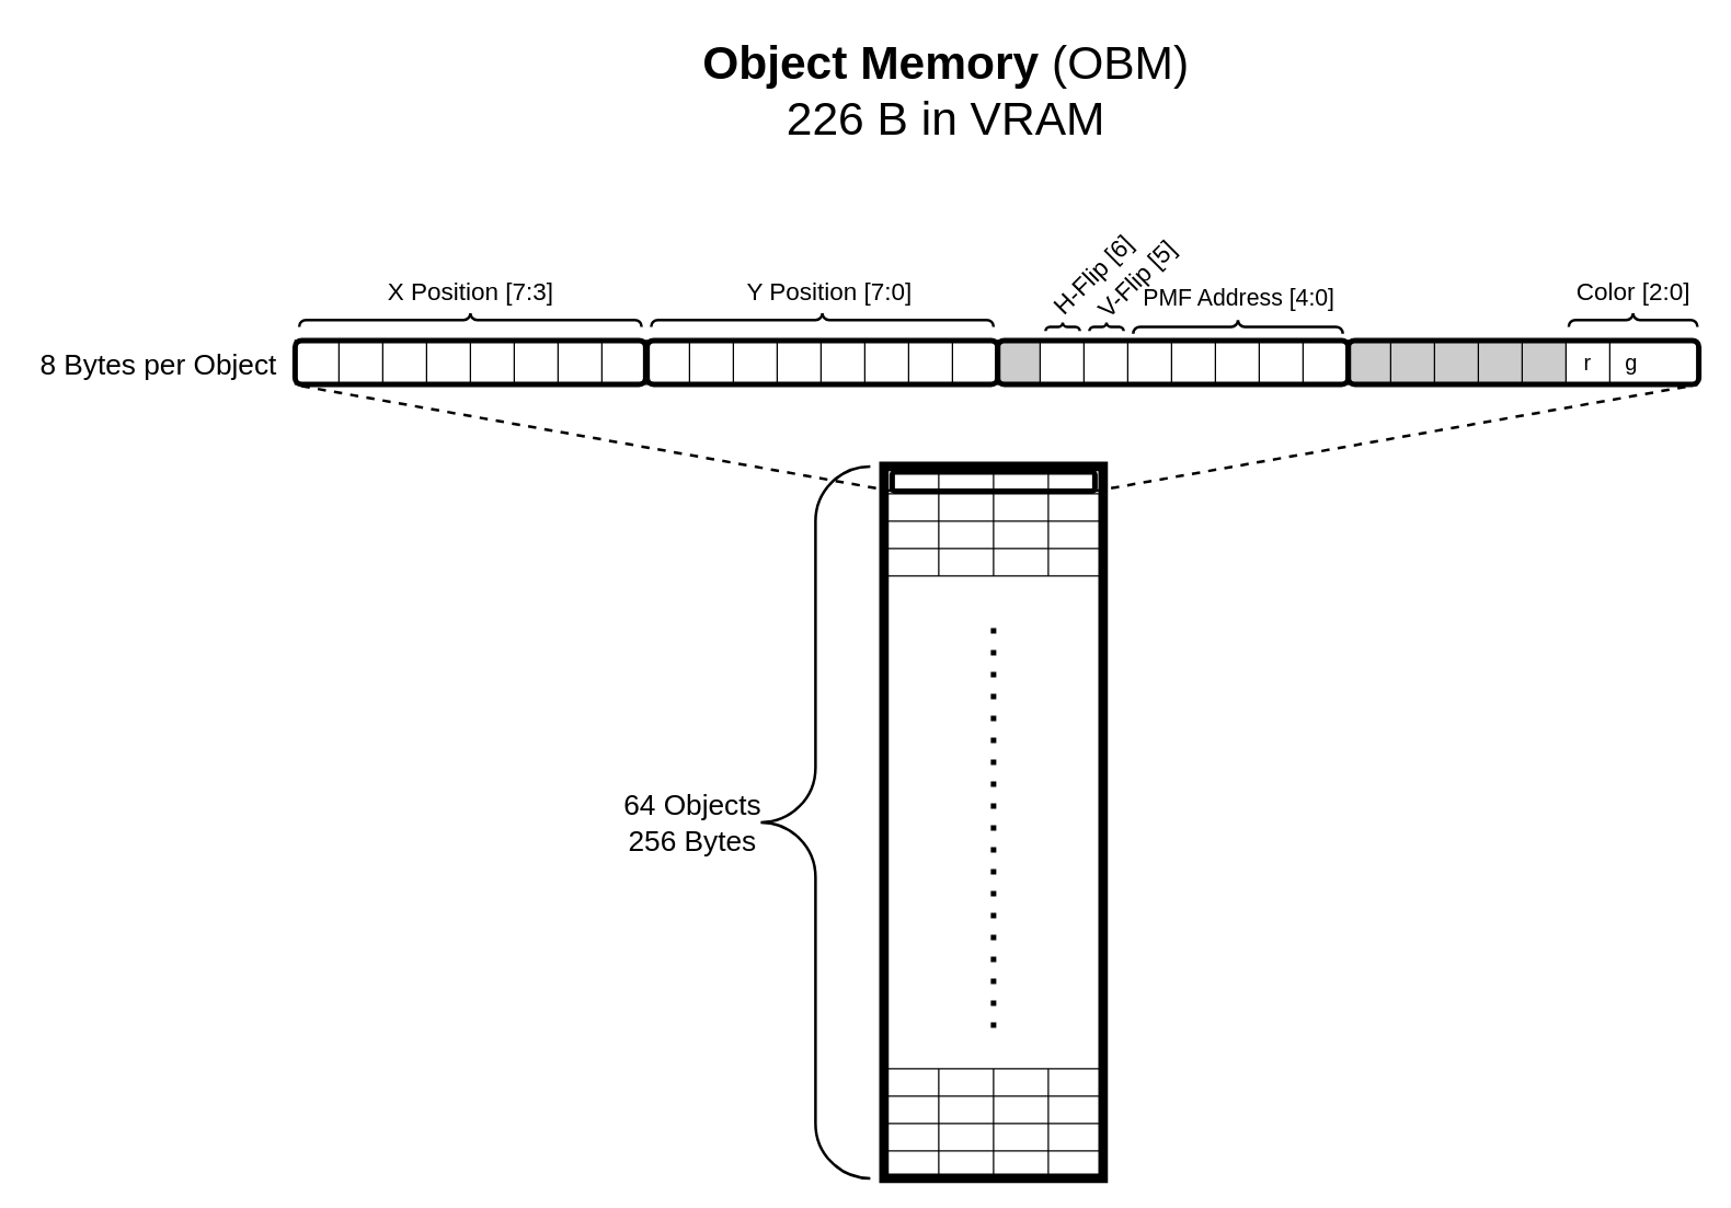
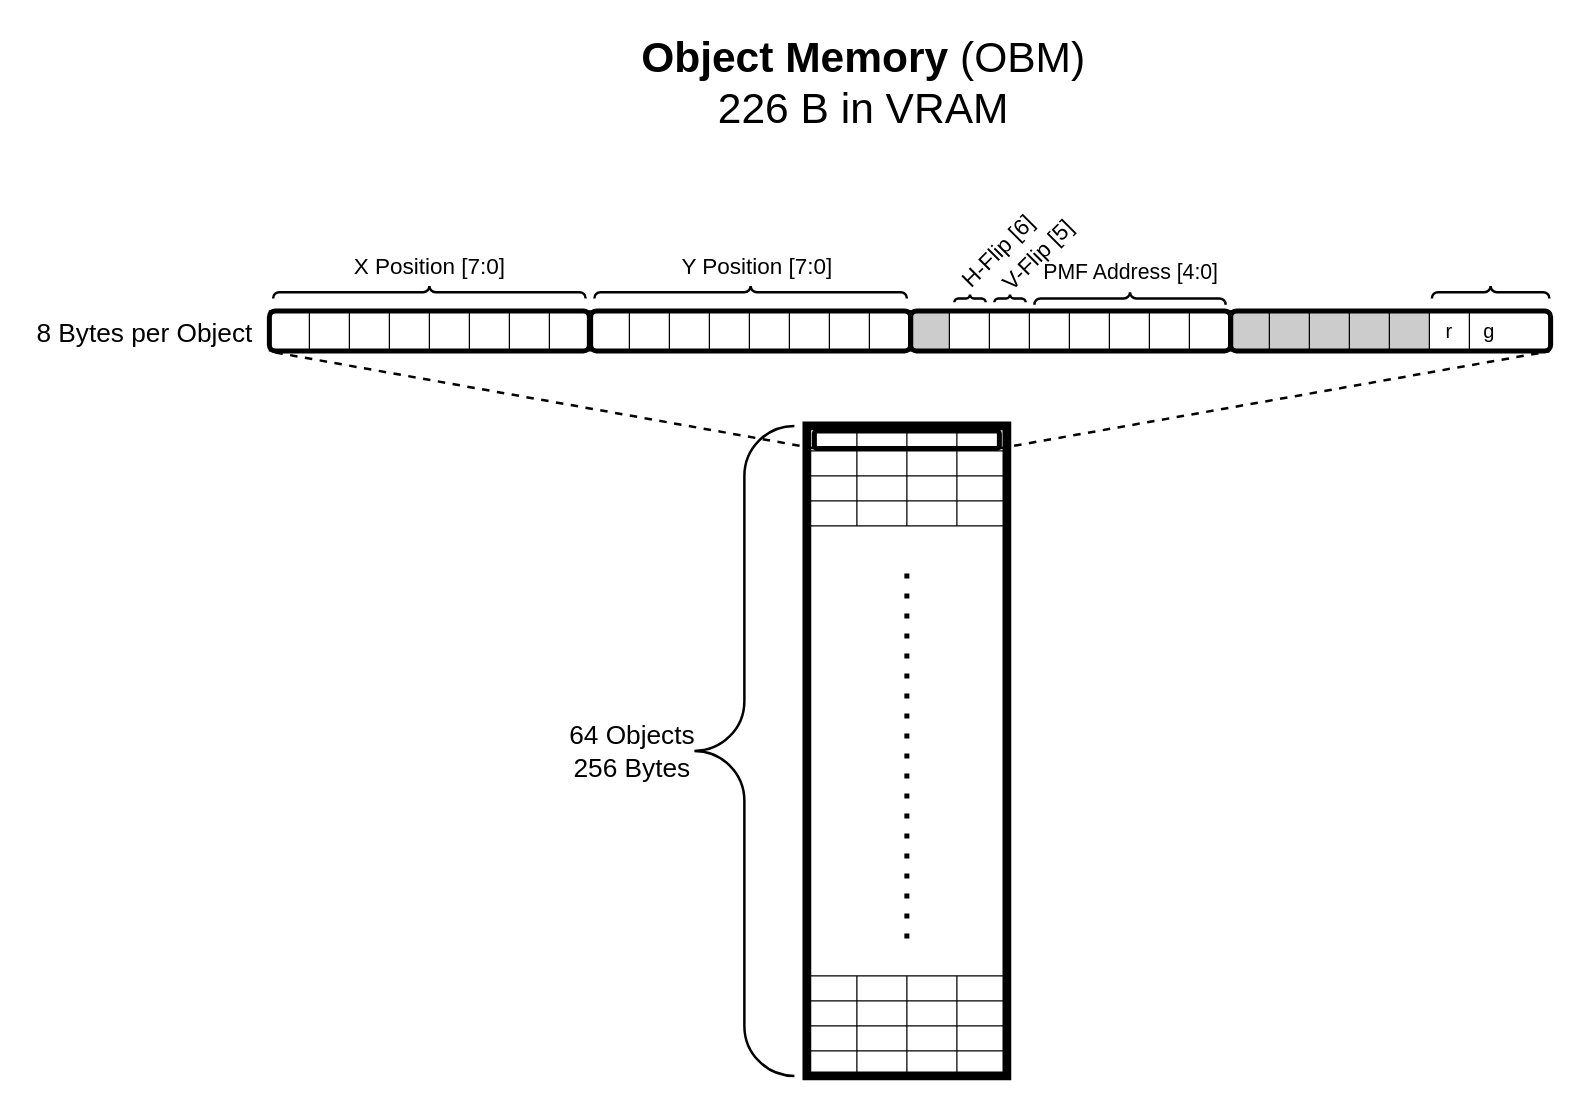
- <mxCell id="90" value="X Position [7:3]" style="text;html=1;resizable=0;autosize=1;align=center;verticalAlign=middle;points=[];fillColor=none;strokeColor=none;rounded=0;fontSize=18;" parent="1" vertex="1"><mxGeometry x="273" y="198" width="140" height="30" as="geometry" /></mxCell>
+ <mxCell id="90" value="X Position [7:0]" style="text;html=1;resizable=0;autosize=1;align=center;verticalAlign=middle;points=[];fillColor=none;strokeColor=none;rounded=0;fontSize=18;" parent="1" vertex="1"><mxGeometry x="273" y="198" width="140" height="30" as="geometry" /></mxCell>
- <mxCell id="93" value="Color [2:0]" style="text;html=1;resizable=0;autosize=1;align=center;verticalAlign=middle;points=[];fillColor=none;strokeColor=none;rounded=0;fontSize=18;" parent="1" vertex="1"><mxGeometry x="1142" y="198" width="100" height="30" as="geometry" /></mxCell>
